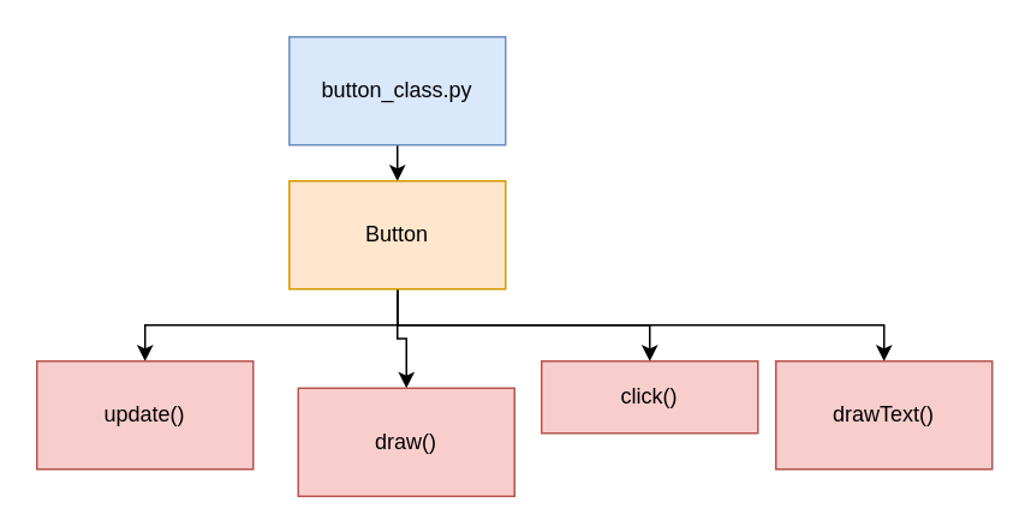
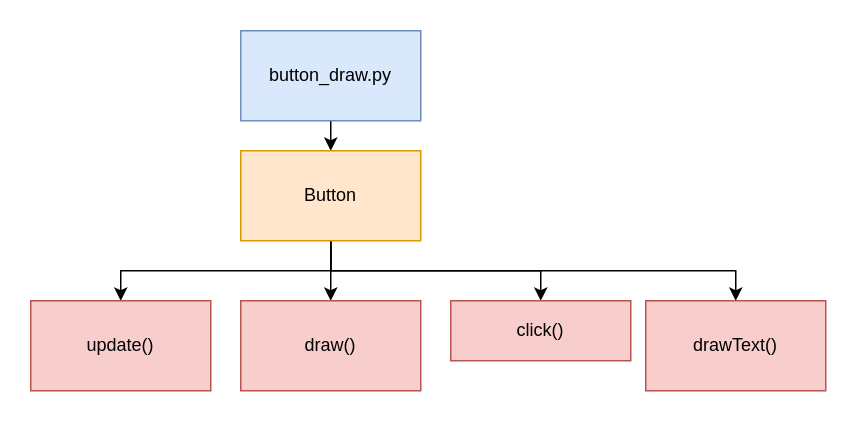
- <mxCell id="3" value="&lt;span&gt;button_class.py&lt;/span&gt;" style="rounded=0;whiteSpace=wrap;html=1;fillColor=#dae8fc;strokeColor=#6c8ebf;" vertex="1" parent="1"><mxGeometry x="160" y="20" width="120" height="60" as="geometry" /></mxCell>
+ <mxCell id="3" value="&lt;span&gt;button_draw.py&lt;/span&gt;" style="rounded=0;whiteSpace=wrap;html=1;fillColor=#dae8fc;strokeColor=#6c8ebf;" vertex="1" parent="1"><mxGeometry x="160" y="20" width="120" height="60" as="geometry" /></mxCell>
- <mxCell id="10" value="draw()" style="rounded=0;whiteSpace=wrap;html=1;fillColor=#f8cecc;strokeColor=#b85450;" vertex="1" parent="1"><mxGeometry x="165" y="215" width="120" height="60" as="geometry" /></mxCell>
+ <mxCell id="10" value="draw()" style="rounded=0;whiteSpace=wrap;html=1;fillColor=#f8cecc;strokeColor=#b85450;" vertex="1" parent="1"><mxGeometry x="160" y="200" width="120" height="60" as="geometry" /></mxCell>
